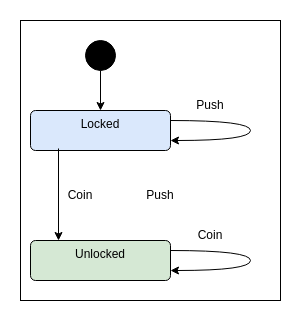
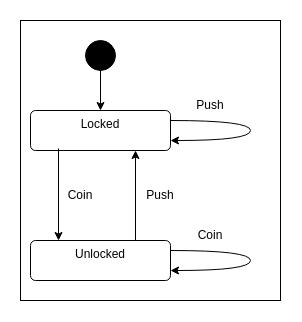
- <mxCell id="3" value="Locked" style="html=1;align=center;verticalAlign=top;rounded=1;absoluteArcSize=1;arcSize=10;dashed=0;whiteSpace=wrap;fillColor=#dae8fc;" parent="1" vertex="1"><mxGeometry x="30" y="110" width="140" height="40" as="geometry" /></mxCell>
+ <mxCell id="3" value="Locked" style="html=1;align=center;verticalAlign=top;rounded=1;absoluteArcSize=1;arcSize=10;dashed=0;whiteSpace=wrap;" parent="1" vertex="1"><mxGeometry x="30" y="110" width="140" height="40" as="geometry" /></mxCell>
+ <mxCell id="9" value="" style="edgeStyle=none;orthogonalLoop=1;jettySize=auto;html=1;exitX=0.75;exitY=0;exitDx=0;exitDy=0;entryX=0.75;entryY=1;entryDx=0;entryDy=0;" parent="1" source="4" target="3" edge="1"><mxGeometry width="80" relative="1" as="geometry"><mxPoint x="250" y="270" as="sourcePoint" /><mxPoint x="330" y="270" as="targetPoint" /><Array as="points" /></mxGeometry></mxCell>
- <mxCell id="4" value="Unlocked" style="html=1;align=center;verticalAlign=top;rounded=1;absoluteArcSize=1;arcSize=10;dashed=0;whiteSpace=wrap;fillColor=#d5e8d4;" parent="1" vertex="1"><mxGeometry x="30" y="240" width="140" height="40" as="geometry" /></mxCell>
+ <mxCell id="4" value="Unlocked" style="html=1;align=center;verticalAlign=top;rounded=1;absoluteArcSize=1;arcSize=10;dashed=0;whiteSpace=wrap;" parent="1" vertex="1"><mxGeometry x="30" y="240" width="140" height="40" as="geometry" /></mxCell>
